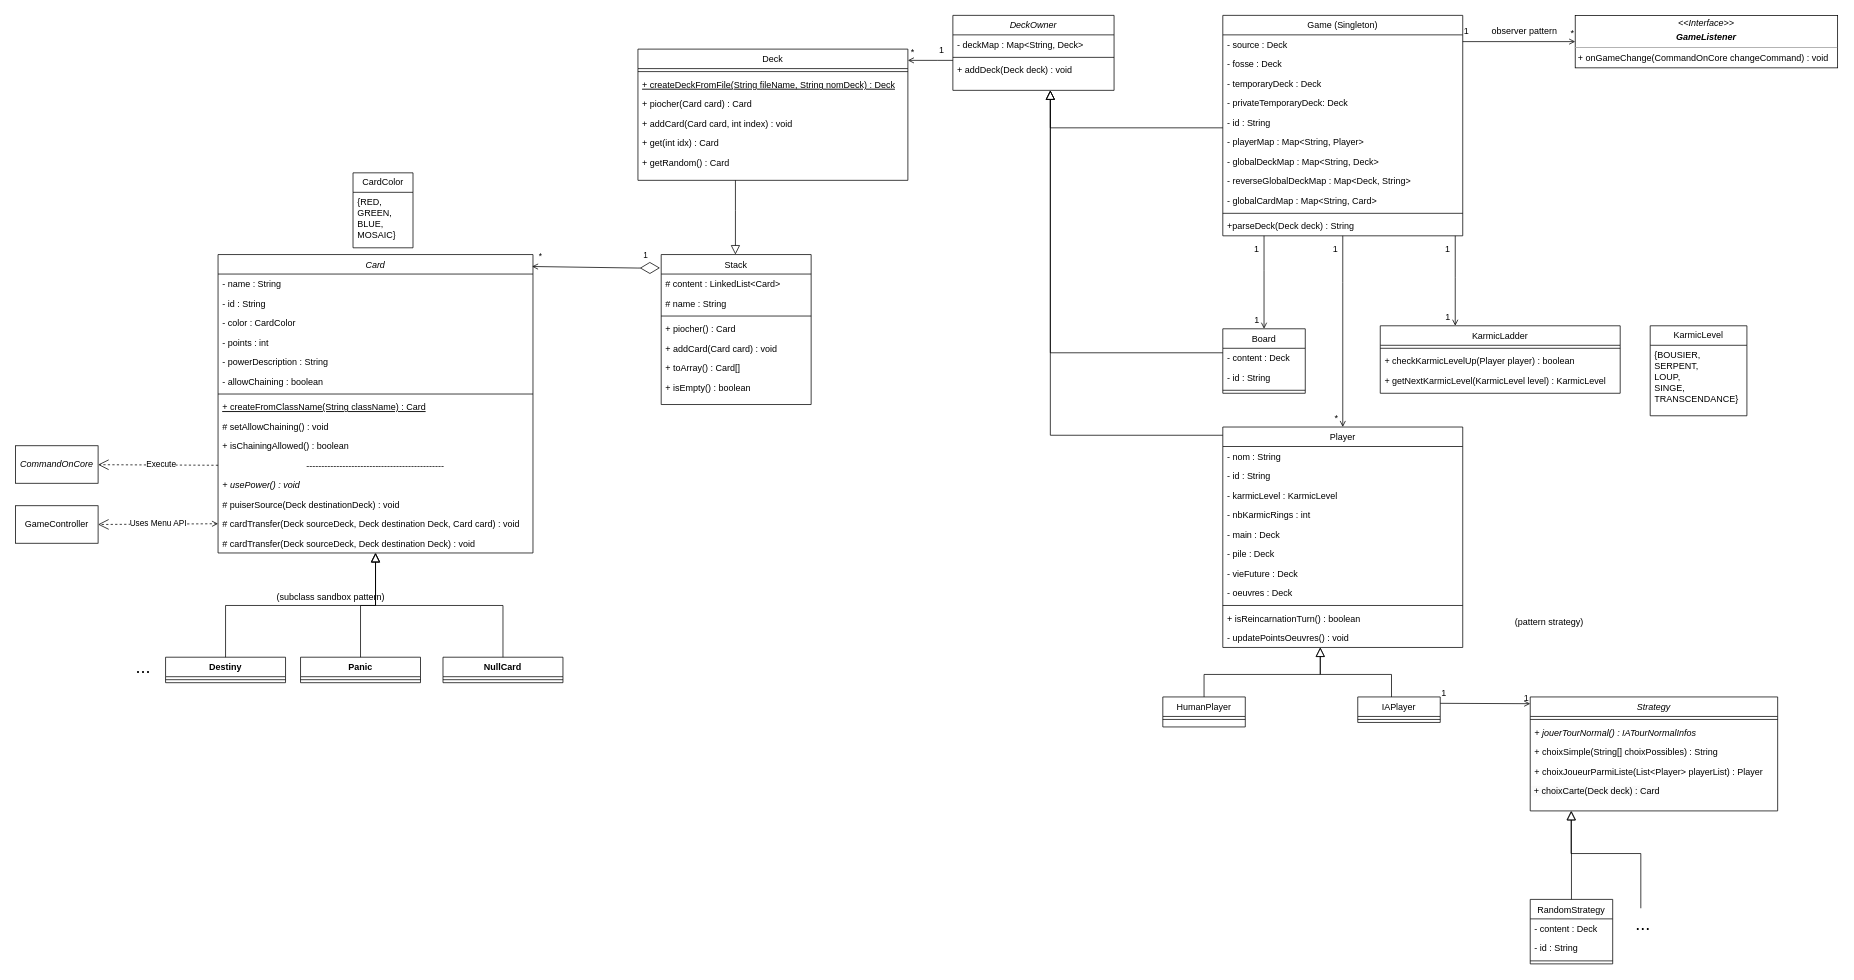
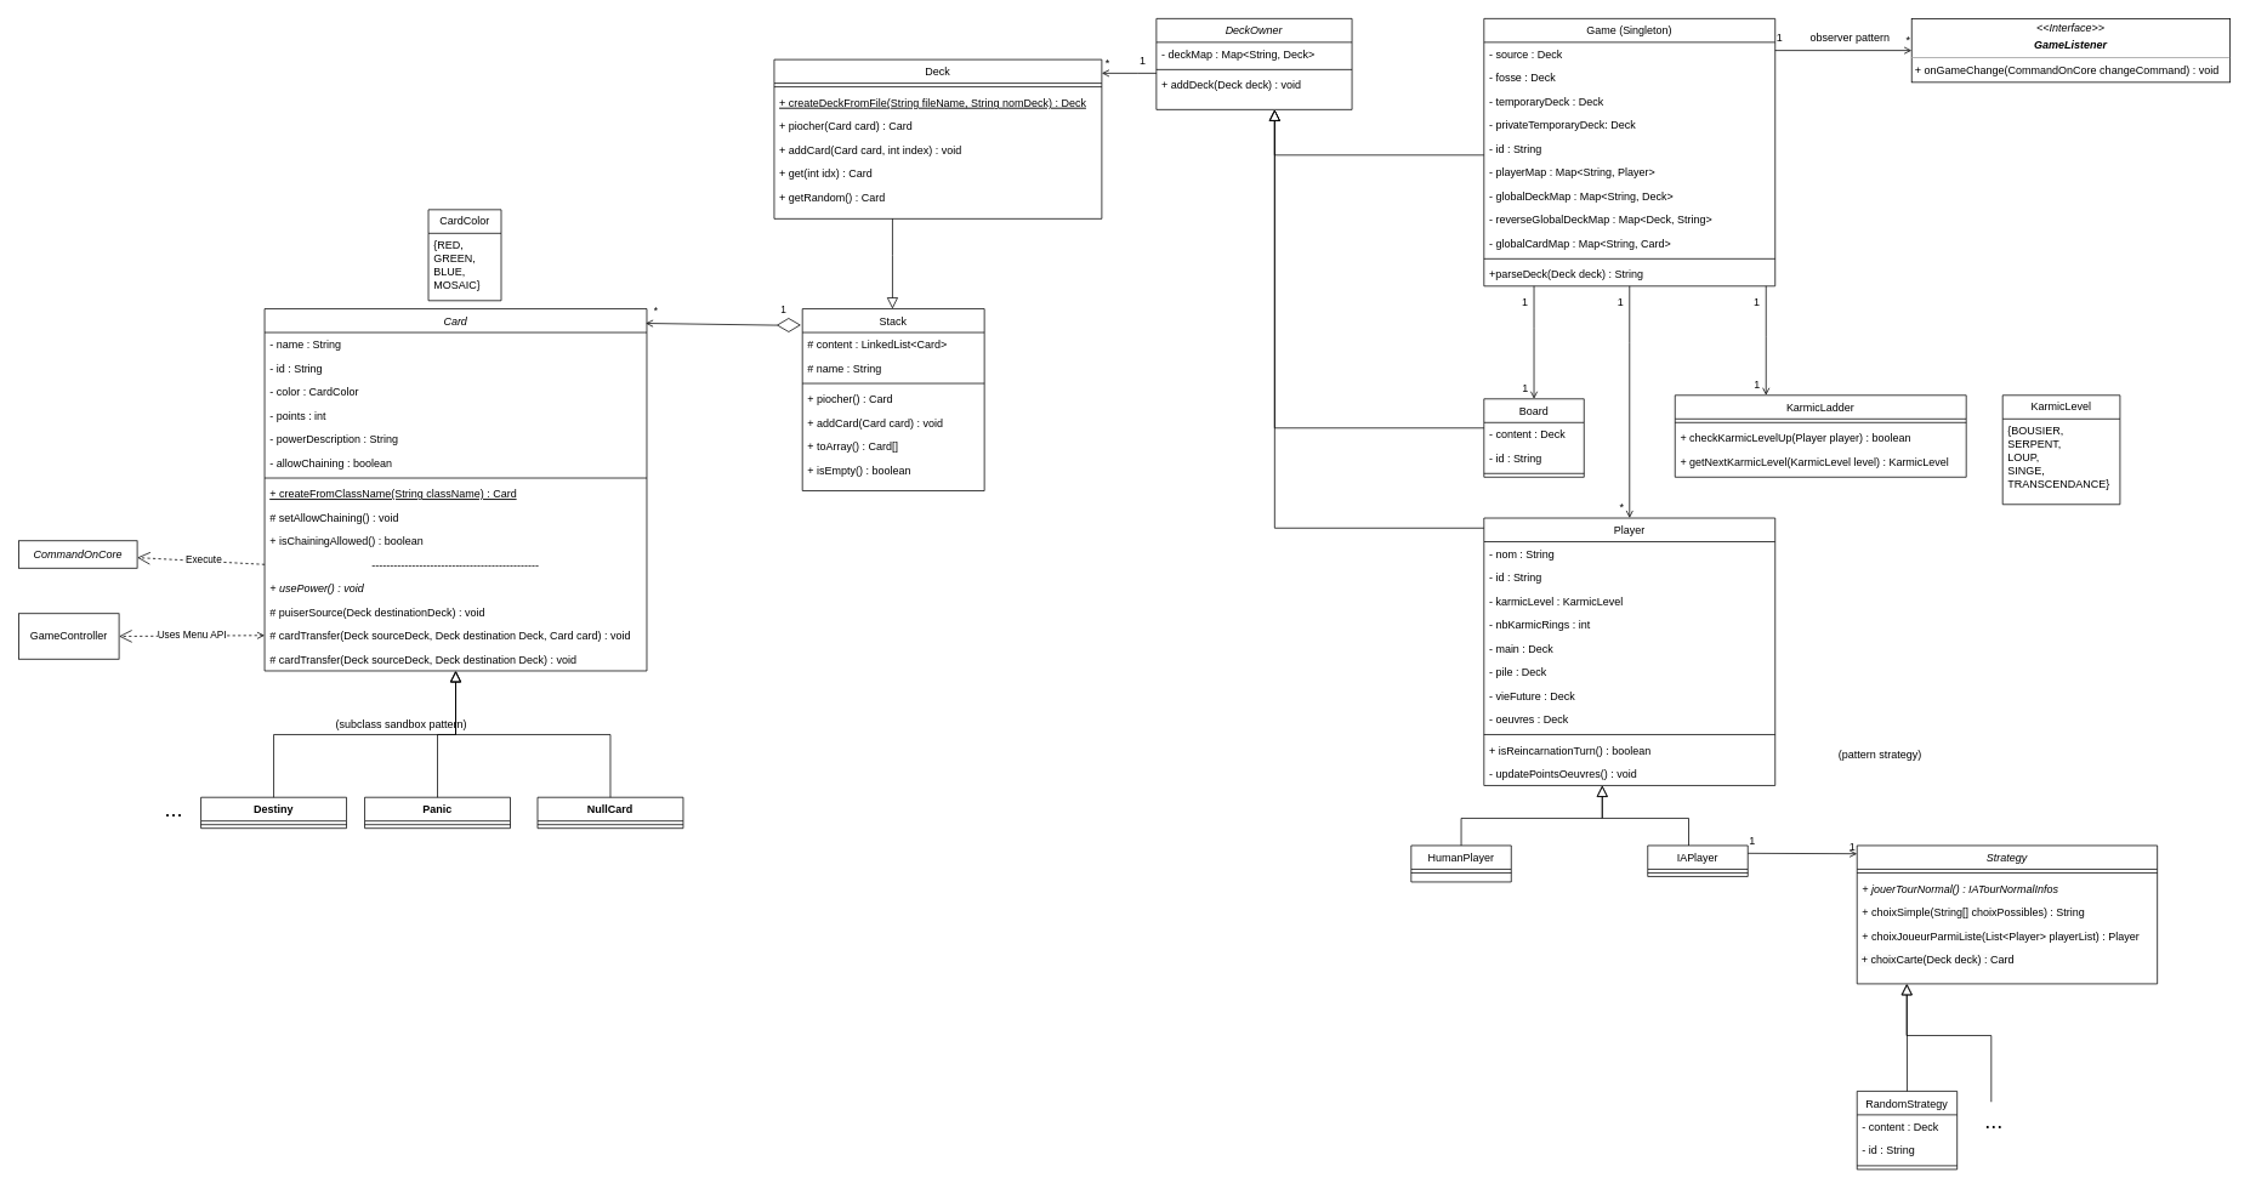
- <mxCell id="31" value="&lt;i&gt;CommandOnCore&lt;/i&gt;" style="html=1;whiteSpace=wrap;" vertex="1" parent="1"><mxGeometry x="20" y="594" width="110" height="50" as="geometry" /></mxCell>
+ <mxCell id="31" value="&lt;i&gt;CommandOnCore&lt;/i&gt;" style="html=1;whiteSpace=wrap;" vertex="1" parent="1"><mxGeometry x="20" y="594" width="130" height="30" as="geometry" /></mxCell>
